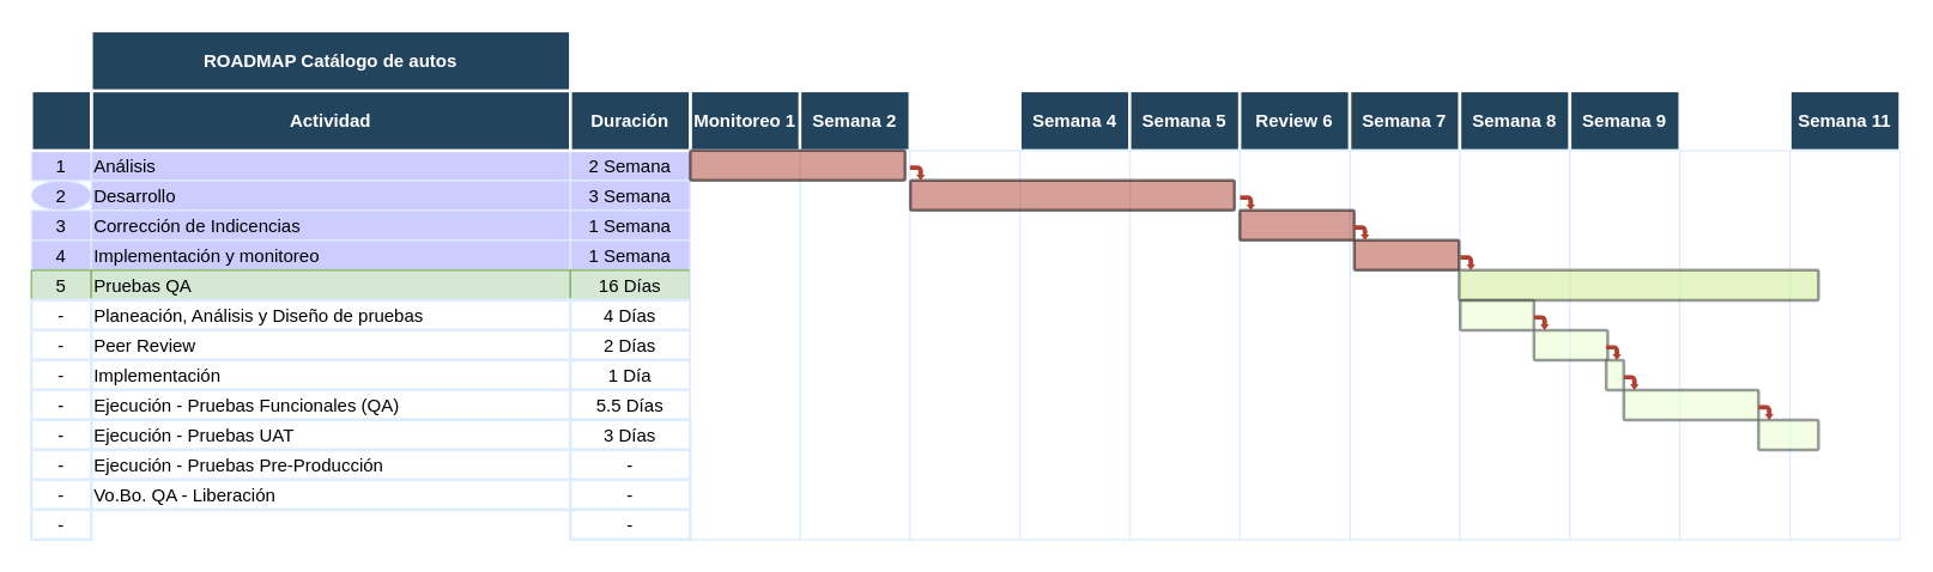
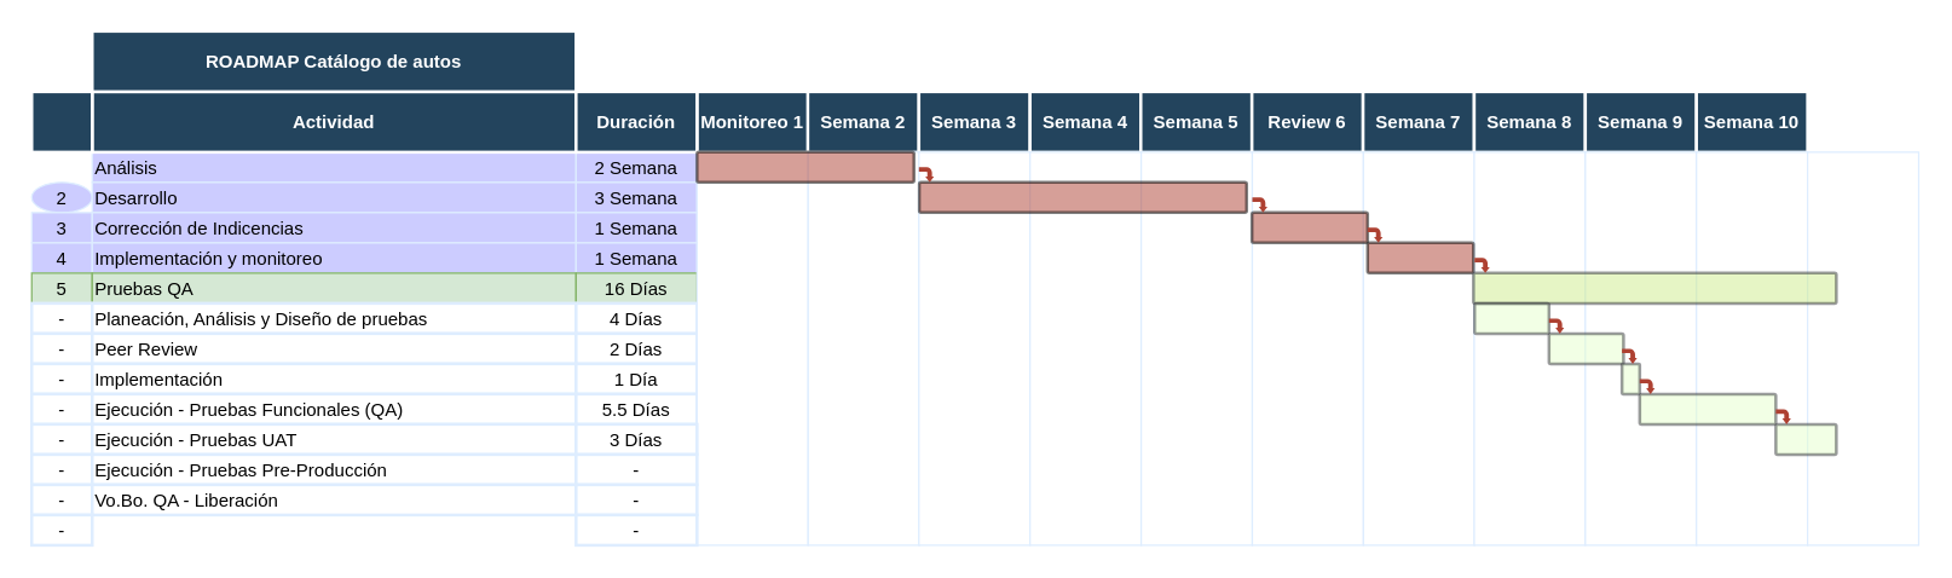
+ <mxCell id="47" value="Semana 3" style="fillColor=#23445D;strokeColor=#FFFFFF;strokeWidth=2;fontColor=#FFFFFF;fontStyle=1" parent="1" vertex="1"><mxGeometry x="607.25" y="60" width="73.5" height="40" as="geometry" /></mxCell>
+ <mxCell id="54" value="Semana 10" style="fillColor=#23445D;strokeColor=#FFFFFF;strokeWidth=2;fontColor=#FFFFFF;fontStyle=1" parent="1" vertex="1"><mxGeometry x="1121.5" y="60" width="73.5" height="40" as="geometry" /></mxCell>
- <mxCell id="55" value="Semana 11" style="fillColor=#23445D;strokeColor=#FFFFFF;strokeWidth=2;fontColor=#FFFFFF;fontStyle=1" parent="1" vertex="1"><mxGeometry x="1195" y="60" width="73.5" height="40" as="geometry" /></mxCell>
- <mxCell id="2" value="1" style="strokeColor=#DEEDFF;fillColor=#CCCCFF;" parent="1" vertex="1"><mxGeometry x="20.5" y="100" width="40" height="20" as="geometry" /></mxCell>
